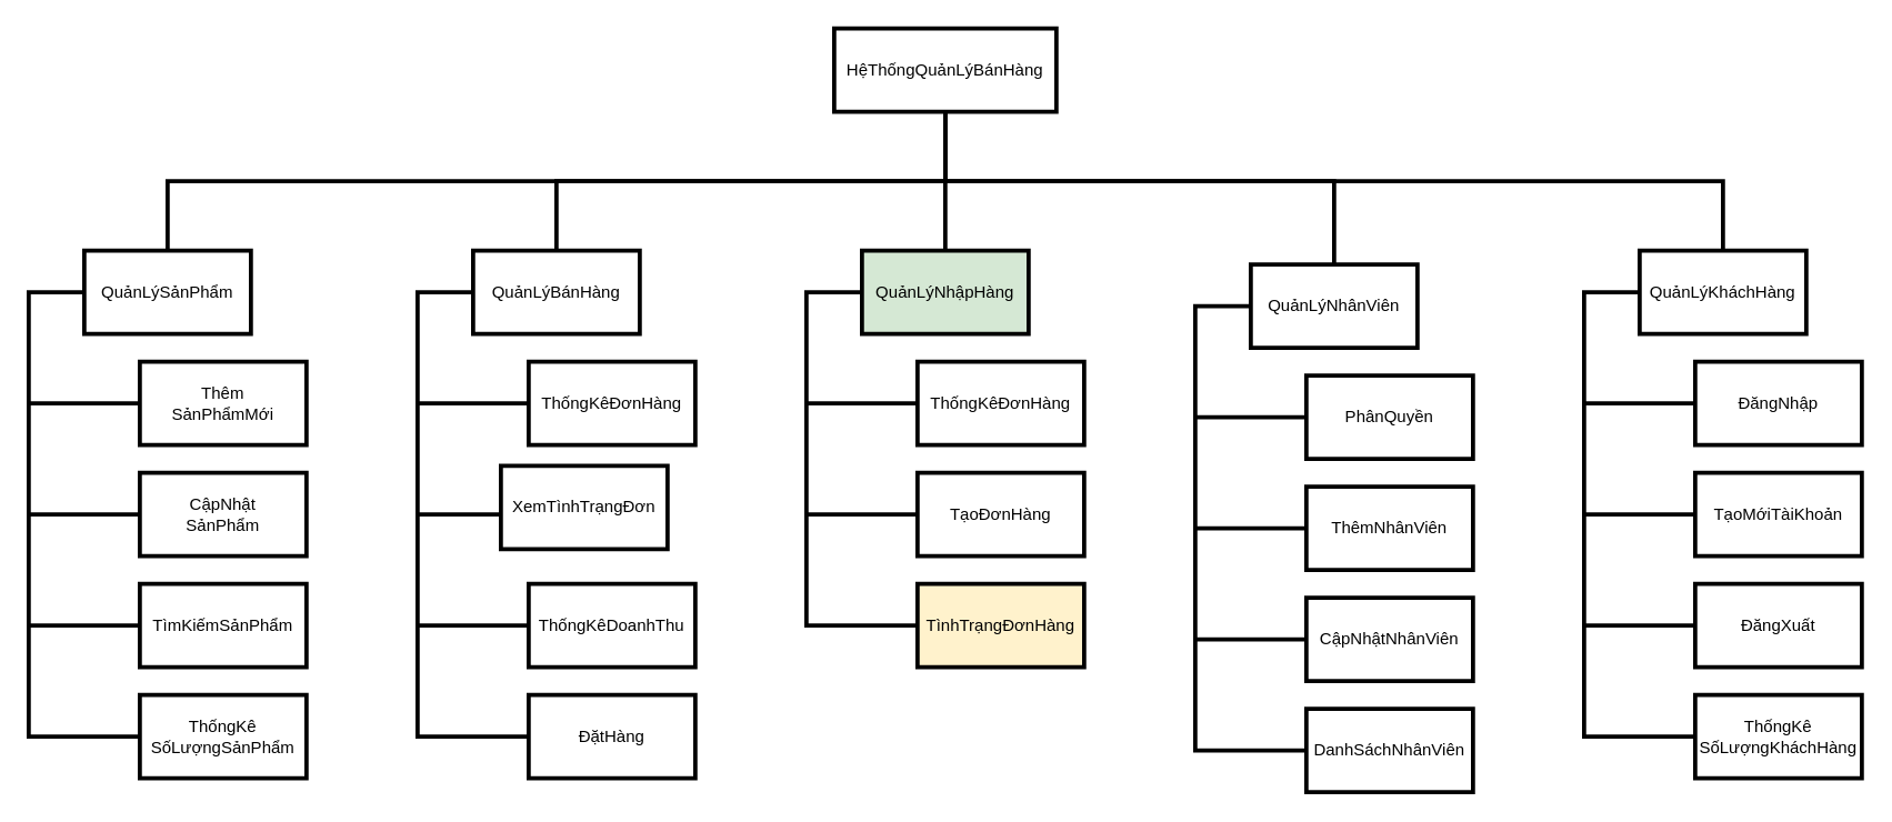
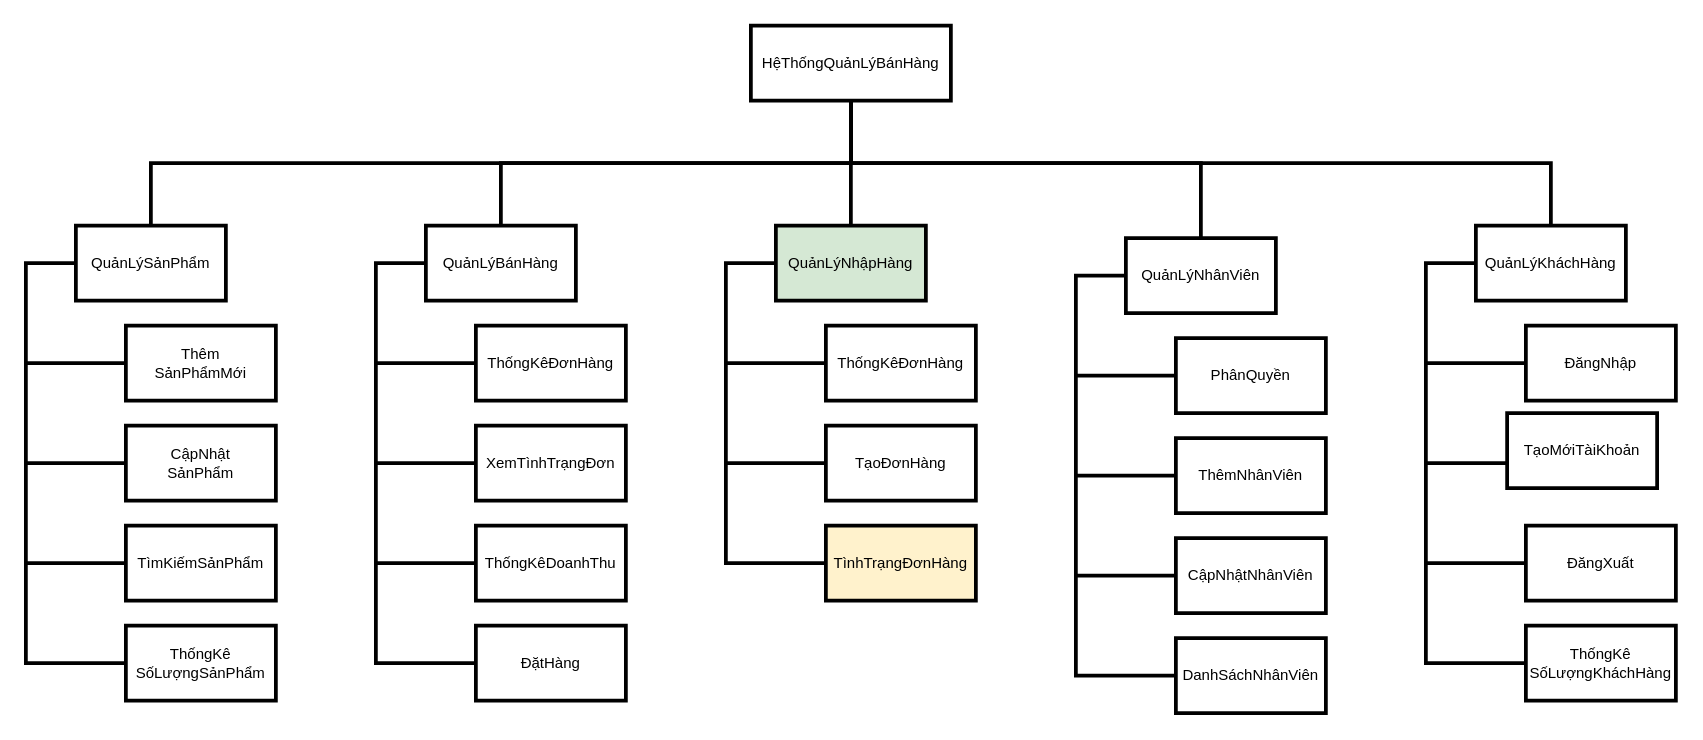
- <mxCell id="29" value="XemTìnhTrạngĐơn" style="rounded=0;whiteSpace=wrap;html=1;strokeWidth=3;" vertex="1" parent="25"><mxGeometry x="60" y="155" width="120" height="60" as="geometry" /></mxCell>
+ <mxCell id="29" value="XemTìnhTrạngĐơn" style="rounded=0;whiteSpace=wrap;html=1;strokeWidth=3;" vertex="1" parent="25"><mxGeometry x="80" y="160" width="120" height="60" as="geometry" /></mxCell>
- <mxCell id="40" value="TạoMớiTàiKhoản" style="rounded=0;whiteSpace=wrap;html=1;strokeWidth=3;" vertex="1" parent="35"><mxGeometry x="80" y="160" width="120" height="60" as="geometry" /></mxCell>
+ <mxCell id="40" value="TạoMớiTàiKhoản" style="rounded=0;whiteSpace=wrap;html=1;strokeWidth=3;" vertex="1" parent="35"><mxGeometry x="65" y="150" width="120" height="60" as="geometry" /></mxCell>
